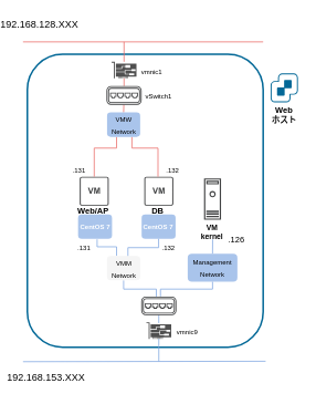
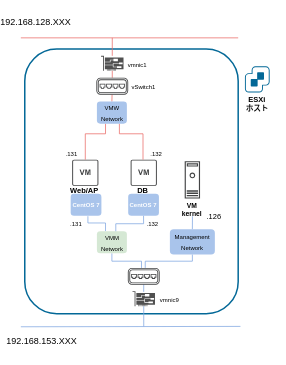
- <mxCell id="20" value="Web ホスト" style="text;html=1;strokeColor=none;fillColor=none;align=center;verticalAlign=middle;whiteSpace=wrap;rounded=0;fontStyle=1;fontSize=10;" parent="1" vertex="1"><mxGeometry x="319" y="128" width="33" height="20" as="geometry" /></mxCell>
+ <mxCell id="20" value="ESXi ホスト" style="text;html=1;strokeColor=none;fillColor=none;align=center;verticalAlign=middle;whiteSpace=wrap;rounded=0;fontStyle=1;fontSize=10;" parent="1" vertex="1"><mxGeometry x="319" y="128" width="33" height="20" as="geometry" /></mxCell>
- <mxCell id="33" value="&lt;div align=&quot;center&quot;&gt;&lt;font style=&quot;font-size: 8px&quot; face=&quot;Helvetica&quot;&gt;VMM&lt;/font&gt;&lt;/div&gt;&lt;div align=&quot;center&quot;&gt;&lt;font style=&quot;font-size: 8px&quot; face=&quot;Helvetica&quot;&gt;Network&lt;/font&gt;&lt;/div&gt;" style="rounded=1;whiteSpace=wrap;html=1;align=center;fillColor=#f5f5f5;strokeColor=none;" parent="1" vertex="1"><mxGeometry x="121.5" y="308" width="40" height="29.44" as="geometry" /></mxCell>
+ <mxCell id="33" value="&lt;div align=&quot;center&quot;&gt;&lt;font style=&quot;font-size: 8px&quot; face=&quot;Helvetica&quot;&gt;VMM&lt;/font&gt;&lt;/div&gt;&lt;div align=&quot;center&quot;&gt;&lt;font style=&quot;font-size: 8px&quot; face=&quot;Helvetica&quot;&gt;Network&lt;/font&gt;&lt;/div&gt;" style="rounded=1;whiteSpace=wrap;html=1;align=center;fillColor=#d5e8d4;strokeColor=none;" parent="1" vertex="1"><mxGeometry x="121.5" y="308" width="40" height="29.44" as="geometry" /></mxCell>
